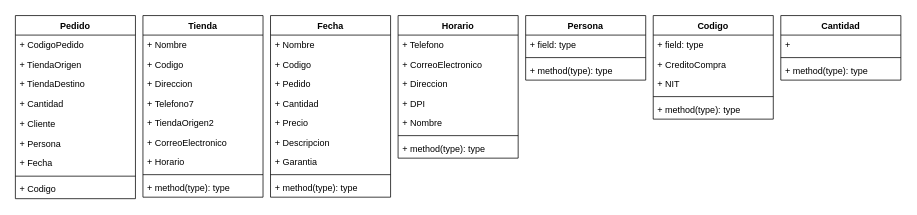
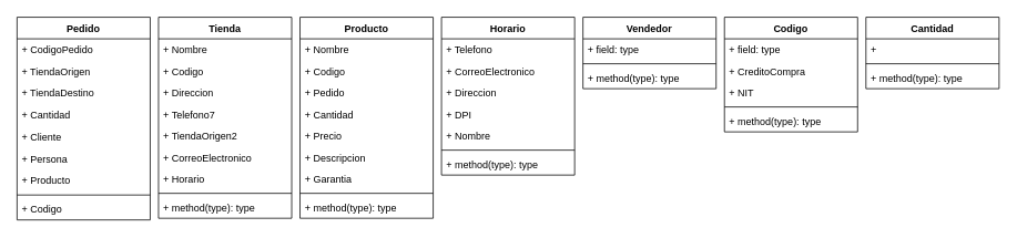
- <mxCell id="22" value="Fecha" style="swimlane;fontStyle=1;align=center;verticalAlign=top;childLayout=stackLayout;horizontal=1;startSize=26;horizontalStack=0;resizeParent=1;resizeParentMax=0;resizeLast=0;collapsible=1;marginBottom=0;" parent="1" vertex="1"><mxGeometry x="360" y="20" width="160" height="242" as="geometry" /></mxCell>
+ <mxCell id="22" value="Producto" style="swimlane;fontStyle=1;align=center;verticalAlign=top;childLayout=stackLayout;horizontal=1;startSize=26;horizontalStack=0;resizeParent=1;resizeParentMax=0;resizeLast=0;collapsible=1;marginBottom=0;" parent="1" vertex="1"><mxGeometry x="360" y="20" width="160" height="242" as="geometry" /></mxCell>
- <mxCell id="40" value="Persona" style="swimlane;fontStyle=1;align=center;verticalAlign=top;childLayout=stackLayout;horizontal=1;startSize=26;horizontalStack=0;resizeParent=1;resizeParentMax=0;resizeLast=0;collapsible=1;marginBottom=0;" parent="1" vertex="1"><mxGeometry x="700" y="20" width="160" height="86" as="geometry" /></mxCell>
+ <mxCell id="40" value="Vendedor" style="swimlane;fontStyle=1;align=center;verticalAlign=top;childLayout=stackLayout;horizontal=1;startSize=26;horizontalStack=0;resizeParent=1;resizeParentMax=0;resizeLast=0;collapsible=1;marginBottom=0;" parent="1" vertex="1"><mxGeometry x="700" y="20" width="160" height="86" as="geometry" /></mxCell>
- <mxCell id="9" value="+ Fecha" style="text;strokeColor=none;fillColor=none;align=left;verticalAlign=top;spacingLeft=4;spacingRight=4;overflow=hidden;rotatable=0;points=[[0,0.5],[1,0.5]];portConstraint=eastwest;" parent="2" vertex="1"><mxGeometry y="183" width="160" height="27" as="geometry" /></mxCell>
+ <mxCell id="9" value="+ Producto" style="text;strokeColor=none;fillColor=none;align=left;verticalAlign=top;spacingLeft=4;spacingRight=4;overflow=hidden;rotatable=0;points=[[0,0.5],[1,0.5]];portConstraint=eastwest;" parent="2" vertex="1"><mxGeometry y="183" width="160" height="27" as="geometry" /></mxCell>
